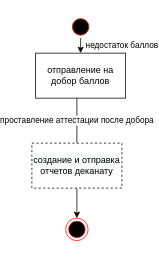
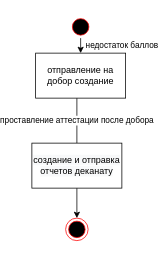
- <mxCell id="6" value="отправление на добор баллов" style="rounded=0;whiteSpace=wrap;html=1;" vertex="1" parent="1"><mxGeometry x="25" y="70" width="120" height="60" as="geometry" /></mxCell>
+ <mxCell id="6" value="отправление на добор создание" style="rounded=0;whiteSpace=wrap;html=1;" vertex="1" parent="1"><mxGeometry x="25" y="70" width="120" height="60" as="geometry" /></mxCell>
- <mxCell id="8" value="&lt;span style=&quot;color: rgb(0, 0, 0); font-family: Helvetica; font-size: 12px; font-style: normal; font-variant-ligatures: normal; font-variant-caps: normal; font-weight: 400; letter-spacing: normal; orphans: 2; text-align: center; text-indent: 0px; text-transform: none; widows: 2; word-spacing: 0px; -webkit-text-stroke-width: 0px; background-color: rgb(248, 249, 250); text-decoration-thickness: initial; text-decoration-style: initial; text-decoration-color: initial; float: none; display: inline !important;&quot;&gt;создание и отправка отчетов деканату&lt;/span&gt;" style="rounded=0;whiteSpace=wrap;html=1;dashed=1;" vertex="1" parent="1"><mxGeometry x="20" y="190" width="120" height="60" as="geometry" /></mxCell>
+ <mxCell id="8" value="&lt;span style=&quot;color: rgb(0, 0, 0); font-family: Helvetica; font-size: 12px; font-style: normal; font-variant-ligatures: normal; font-variant-caps: normal; font-weight: 400; letter-spacing: normal; orphans: 2; text-align: center; text-indent: 0px; text-transform: none; widows: 2; word-spacing: 0px; -webkit-text-stroke-width: 0px; background-color: rgb(248, 249, 250); text-decoration-thickness: initial; text-decoration-style: initial; text-decoration-color: initial; float: none; display: inline !important;&quot;&gt;создание и отправка отчетов деканату&lt;/span&gt;" style="rounded=0;whiteSpace=wrap;html=1;" vertex="1" parent="1"><mxGeometry x="20" y="190" width="120" height="60" as="geometry" /></mxCell>
